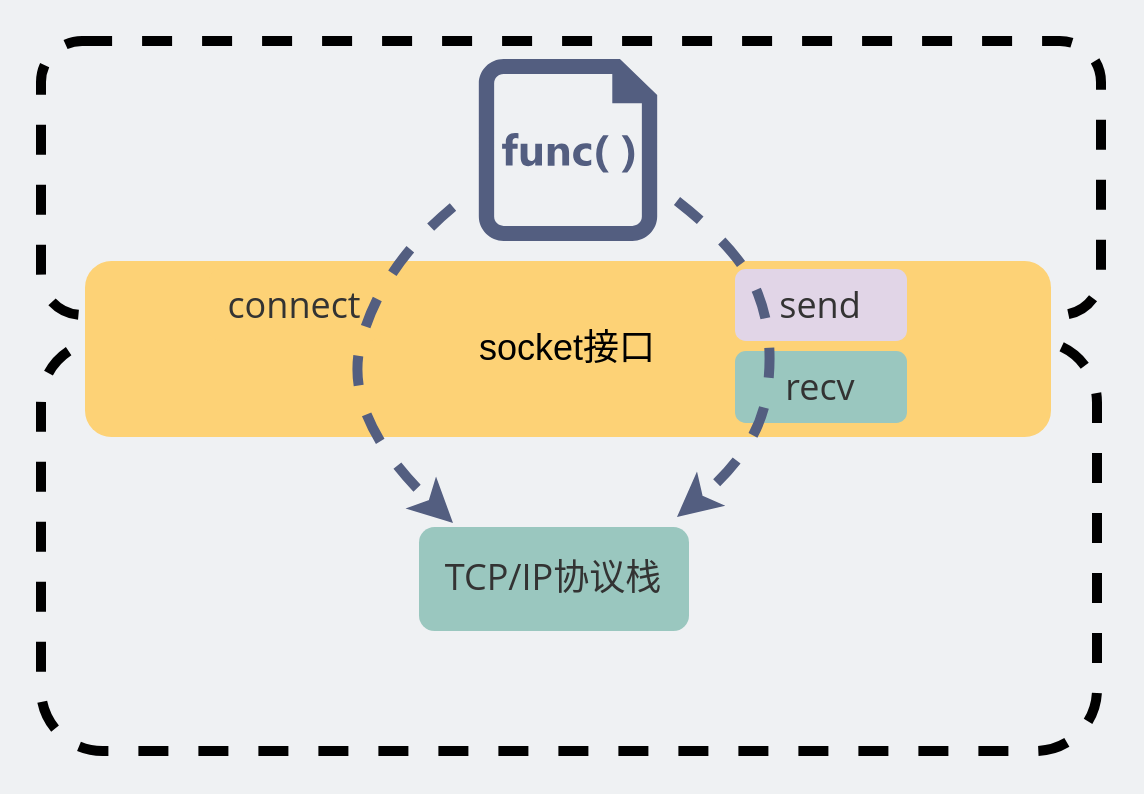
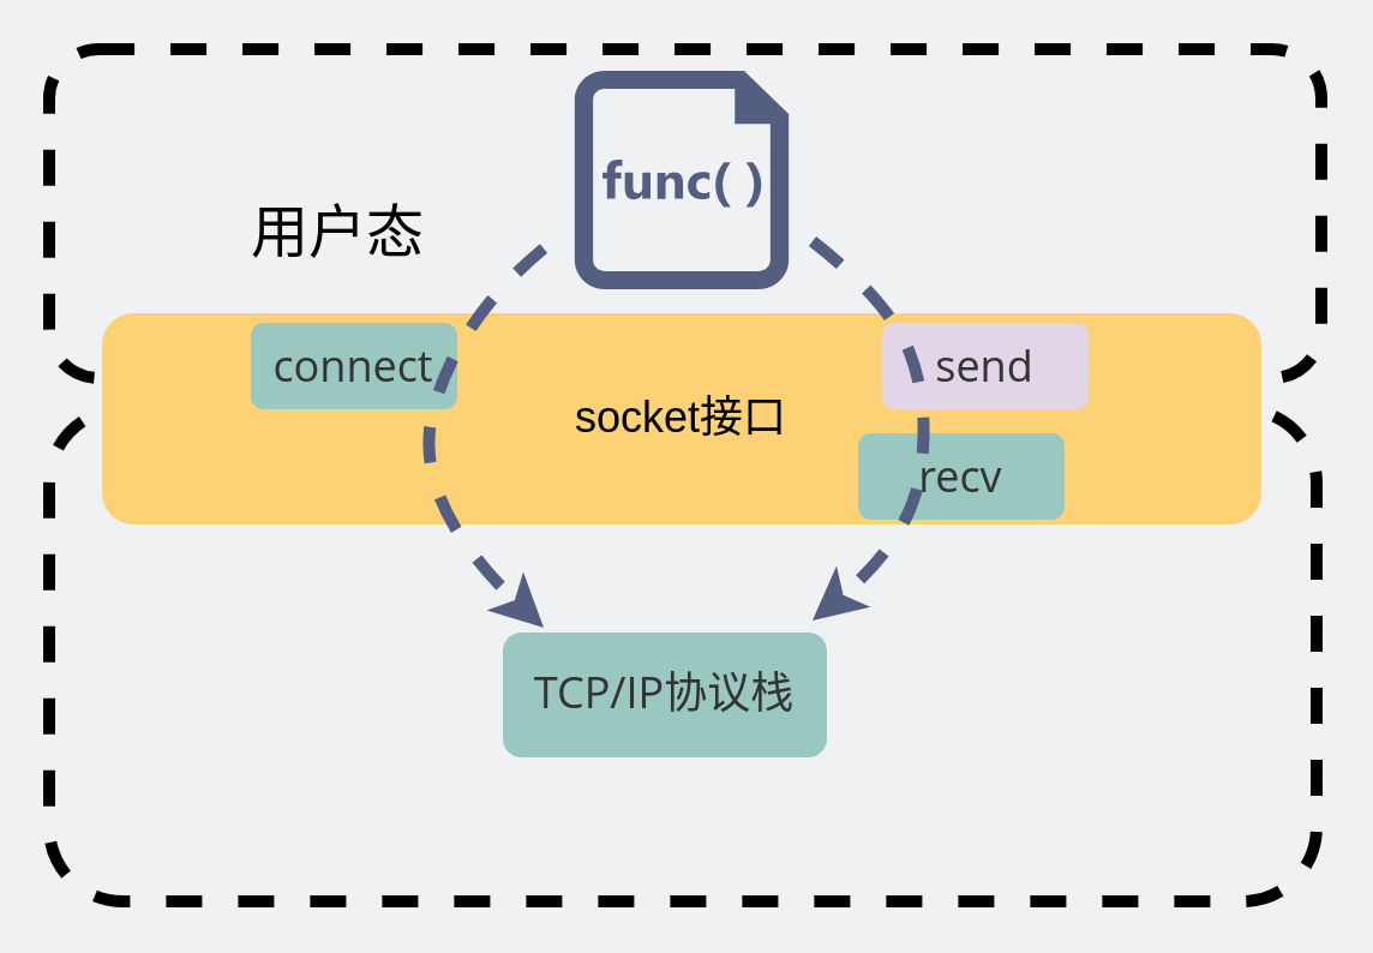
+ <mxCell id="5" value="&lt;font style=&quot;font-size: 24px&quot;&gt;用户态&lt;/font&gt;" style="text;html=1;strokeColor=none;fillColor=none;align=center;verticalAlign=middle;whiteSpace=wrap;rounded=0;dashed=1;" parent="1" vertex="1"><mxGeometry x="74" y="87" width="132.5" height="20" as="geometry" /></mxCell>
- <mxCell id="7" value="&lt;span style=&quot;color: rgb(51 , 51 , 51) ; font-family: &amp;#34;open sans&amp;#34; , &amp;#34;clear sans&amp;#34; , &amp;#34;helvetica neue&amp;#34; , &amp;#34;helvetica&amp;#34; , &amp;#34;arial&amp;#34; , sans-serif&quot;&gt;&lt;font style=&quot;font-size: 18px&quot;&gt;connect&lt;/font&gt;&lt;/span&gt;" style="rounded=1;whiteSpace=wrap;html=1;strokeColor=none;fillColor=#fdd276;labelBackgroundColor=none;" parent="1" vertex="1"><mxGeometry x="104" y="134" width="86" height="36" as="geometry" /></mxCell>
+ <mxCell id="7" value="&lt;span style=&quot;color: rgb(51 , 51 , 51) ; font-family: &amp;#34;open sans&amp;#34; , &amp;#34;clear sans&amp;#34; , &amp;#34;helvetica neue&amp;#34; , &amp;#34;helvetica&amp;#34; , &amp;#34;arial&amp;#34; , sans-serif&quot;&gt;&lt;font style=&quot;font-size: 18px&quot;&gt;connect&lt;/font&gt;&lt;/span&gt;" style="rounded=1;whiteSpace=wrap;html=1;strokeColor=none;fillColor=#9AC7BF;labelBackgroundColor=none;" parent="1" vertex="1"><mxGeometry x="104" y="134" width="86" height="36" as="geometry" /></mxCell>
- <mxCell id="9" value="&lt;span style=&quot;color: rgb(51 , 51 , 51) ; font-family: &amp;#34;open sans&amp;#34; , &amp;#34;clear sans&amp;#34; , &amp;#34;helvetica neue&amp;#34; , &amp;#34;helvetica&amp;#34; , &amp;#34;arial&amp;#34; , sans-serif&quot;&gt;&lt;font style=&quot;font-size: 18px&quot;&gt;recv&lt;/font&gt;&lt;/span&gt;" style="rounded=1;whiteSpace=wrap;html=1;strokeColor=none;fillColor=#9AC7BF;labelBackgroundColor=none;" vertex="1" parent="1"><mxGeometry x="367" y="175" width="86" height="36" as="geometry" /></mxCell>
+ <mxCell id="9" value="&lt;span style=&quot;color: rgb(51 , 51 , 51) ; font-family: &amp;#34;open sans&amp;#34; , &amp;#34;clear sans&amp;#34; , &amp;#34;helvetica neue&amp;#34; , &amp;#34;helvetica&amp;#34; , &amp;#34;arial&amp;#34; , sans-serif&quot;&gt;&lt;font style=&quot;font-size: 18px&quot;&gt;recv&lt;/font&gt;&lt;/span&gt;" style="rounded=1;whiteSpace=wrap;html=1;strokeColor=none;fillColor=#9AC7BF;labelBackgroundColor=none;" vertex="1" parent="1"><mxGeometry x="357" y="180" width="86" height="36" as="geometry" /></mxCell>
